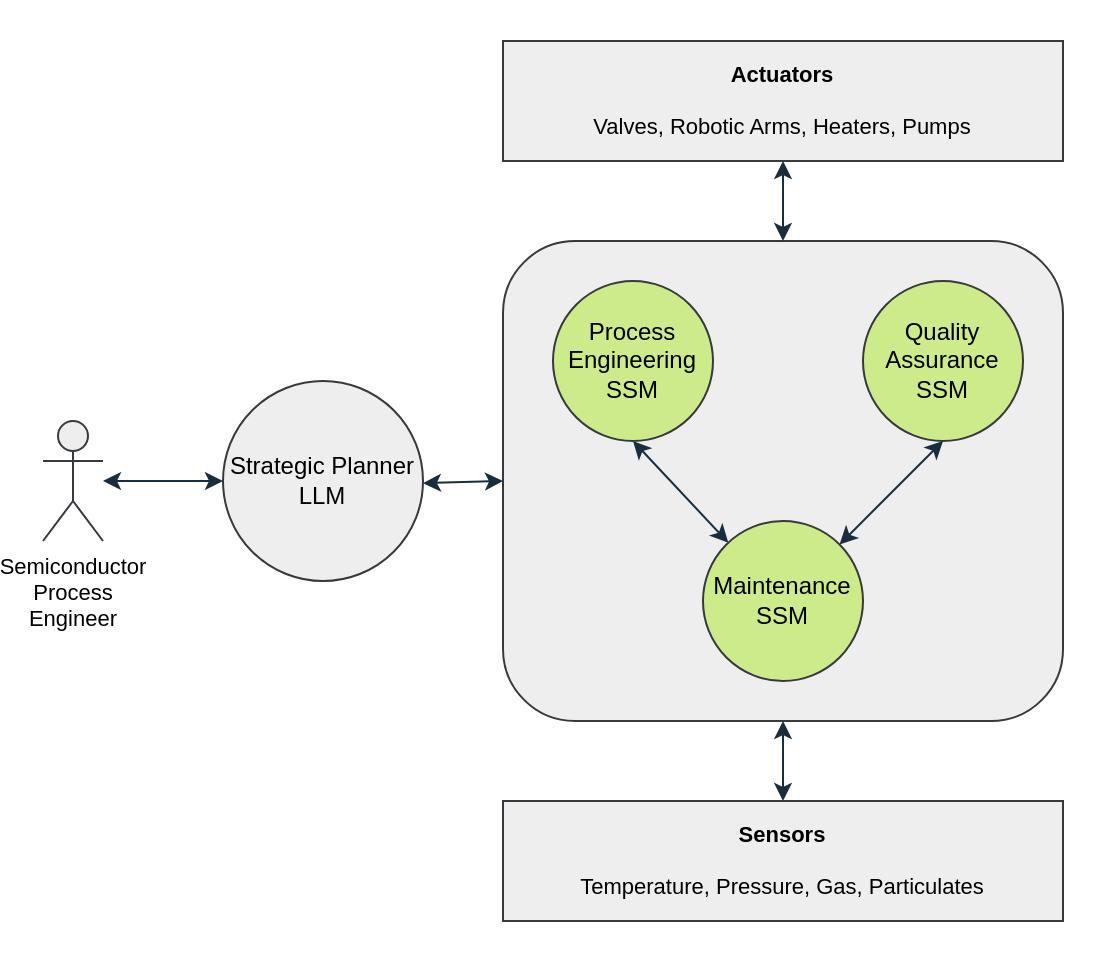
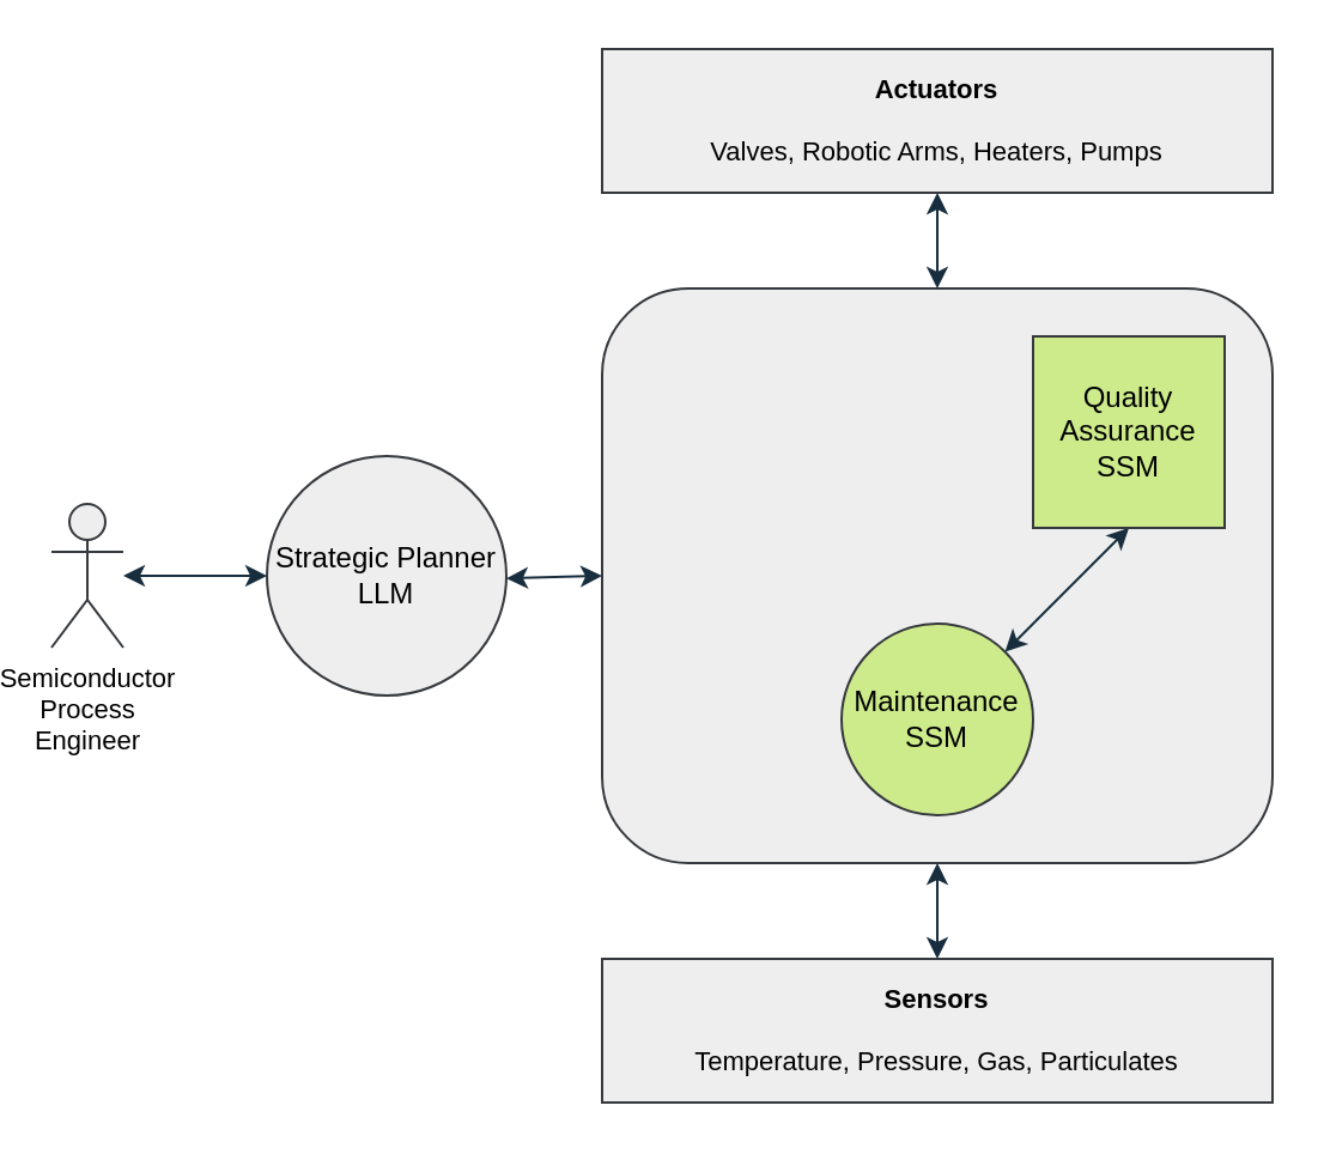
- <mxCell id="5" value="Process Engineering SSM" style="ellipse;whiteSpace=wrap;html=1;aspect=fixed;strokeColor=#36393d;fillColor=#cdeb8b;" vertex="1" parent="1"><mxGeometry x="275" y="140" width="80" height="80" as="geometry" /></mxCell>
- <mxCell id="7" value="Quality Assurance SSM" style="ellipse;whiteSpace=wrap;html=1;aspect=fixed;strokeColor=#36393d;fillColor=#cdeb8b;" vertex="1" parent="1"><mxGeometry x="430" y="140" width="80" height="80" as="geometry" /></mxCell>
+ <mxCell id="7" value="Quality Assurance SSM" style="whiteSpace=wrap;html=1;aspect=fixed;strokeColor=#36393d;fillColor=#cdeb8b;rounded=0;" vertex="1" parent="1"><mxGeometry x="430" y="140" width="80" height="80" as="geometry" /></mxCell>
- <mxCell id="4" style="orthogonalLoop=1;jettySize=auto;html=1;exitX=0.5;exitY=1;exitDx=0;exitDy=0;strokeColor=#182E3E;fontColor=#1A1A1A;startArrow=classic;startFill=1;" edge="1" parent="1" source="5" target="8"><mxGeometry relative="1" as="geometry" /></mxCell>
